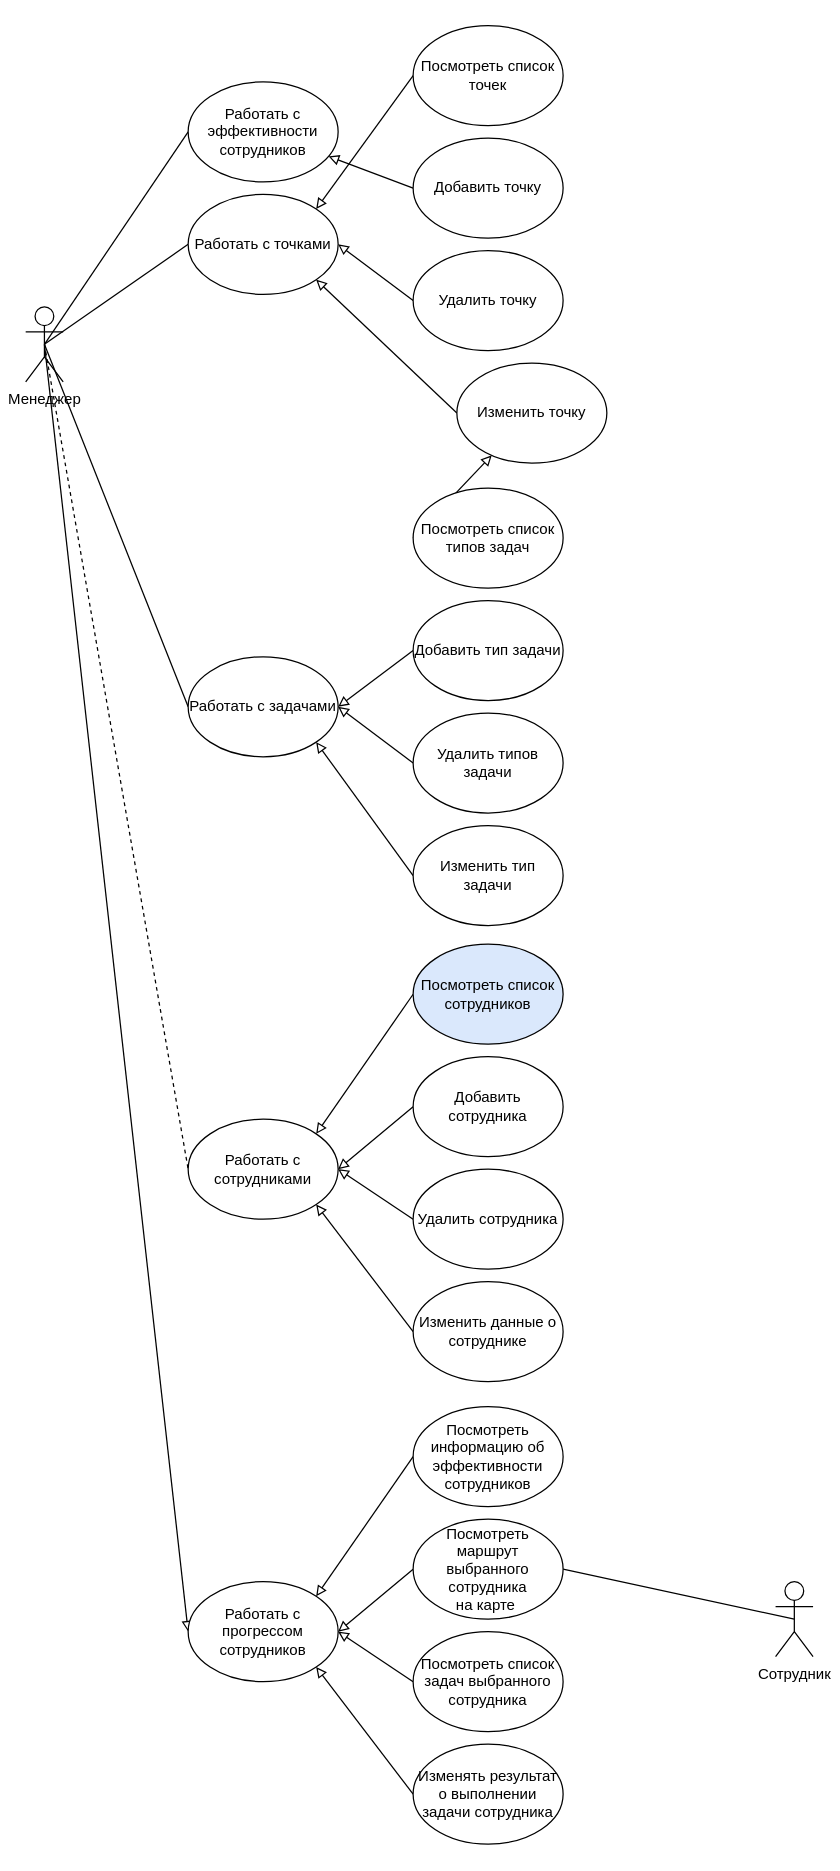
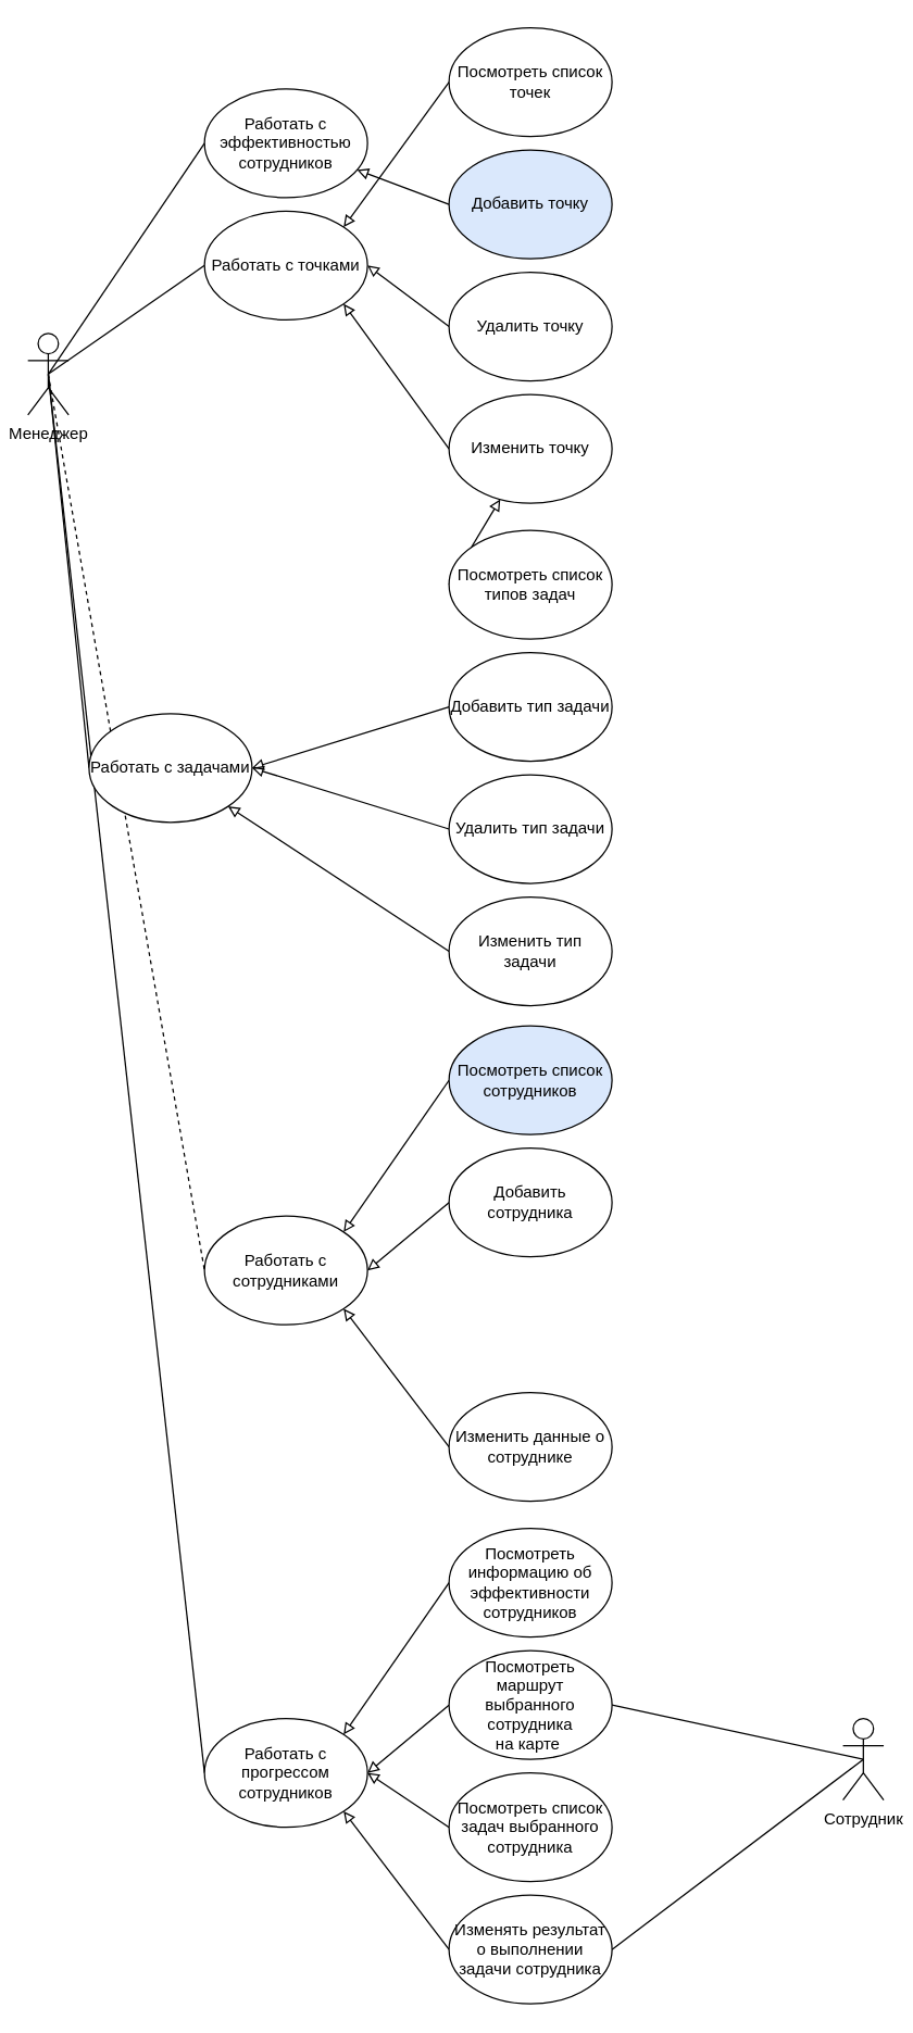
- <mxCell id="14" value="Работать с эффективности сотрудников" style="ellipse;whiteSpace=wrap;html=1;" vertex="1" parent="1"><mxGeometry x="150" y="65" width="120" height="80" as="geometry" /></mxCell>
+ <mxCell id="14" value="Работать с эффективностью сотрудников" style="ellipse;whiteSpace=wrap;html=1;" vertex="1" parent="1"><mxGeometry x="150" y="65" width="120" height="80" as="geometry" /></mxCell>
- <mxCell id="19" value="Добавить точку" style="ellipse;whiteSpace=wrap;html=1;" vertex="1" parent="1"><mxGeometry x="330" y="110" width="120" height="80" as="geometry" /></mxCell>
+ <mxCell id="19" value="Добавить точку" style="ellipse;whiteSpace=wrap;html=1;fillColor=#dae8fc;" vertex="1" parent="1"><mxGeometry x="330" y="110" width="120" height="80" as="geometry" /></mxCell>
- <mxCell id="23" value="Изменить точку" style="ellipse;whiteSpace=wrap;html=1;" vertex="1" parent="1"><mxGeometry x="365" y="290" width="120" height="80" as="geometry" /></mxCell>
+ <mxCell id="23" value="Изменить точку" style="ellipse;whiteSpace=wrap;html=1;" vertex="1" parent="1"><mxGeometry x="330" y="290" width="120" height="80" as="geometry" /></mxCell>
- <mxCell id="12" value="Работать с задачами" style="ellipse;whiteSpace=wrap;html=1;" vertex="1" parent="1"><mxGeometry x="150" y="525" width="120" height="80" as="geometry" /></mxCell>
+ <mxCell id="12" value="Работать с задачами" style="ellipse;whiteSpace=wrap;html=1;" vertex="1" parent="1"><mxGeometry x="65" y="525" width="120" height="80" as="geometry" /></mxCell>
- <mxCell id="25" value="Удалить типов задачи" style="ellipse;whiteSpace=wrap;html=1;" vertex="1" parent="1"><mxGeometry x="330" y="570" width="120" height="80" as="geometry" /></mxCell>
+ <mxCell id="25" value="Удалить тип задачи" style="ellipse;whiteSpace=wrap;html=1;" vertex="1" parent="1"><mxGeometry x="330" y="570" width="120" height="80" as="geometry" /></mxCell>
- <mxCell id="32" style="edgeStyle=none;rounded=0;orthogonalLoop=1;jettySize=auto;html=1;exitX=0;exitY=0.5;exitDx=0;exitDy=0;entryX=1;entryY=0.5;entryDx=0;entryDy=0;endArrow=block;endFill=0;" edge="1" parent="1" source="33" target="13"><mxGeometry relative="1" as="geometry" /></mxCell>
- <mxCell id="33" value="Удалить сотрудника" style="ellipse;whiteSpace=wrap;html=1;" vertex="1" parent="1"><mxGeometry x="330" y="935" width="120" height="80" as="geometry" /></mxCell>
- <mxCell id="9" style="edgeStyle=none;rounded=0;orthogonalLoop=1;jettySize=auto;html=1;exitX=0.5;exitY=0.5;exitDx=0;exitDy=0;exitPerimeter=0;entryX=0;entryY=0.5;entryDx=0;entryDy=0;endArrow=block;endFill=0;" edge="1" parent="1" source="10" target="15"><mxGeometry relative="1" as="geometry" /></mxCell>
+ <mxCell id="9" style="edgeStyle=none;rounded=0;orthogonalLoop=1;jettySize=auto;html=1;exitX=0.5;exitY=0.5;exitDx=0;exitDy=0;exitPerimeter=0;entryX=0;entryY=0.5;entryDx=0;entryDy=0;endArrow=none;endFill=0;" edge="1" parent="1" source="10" target="15"><mxGeometry relative="1" as="geometry" /></mxCell>
+ <mxCell id="3" style="edgeStyle=none;rounded=0;orthogonalLoop=1;jettySize=auto;html=1;exitX=0.5;exitY=0.5;exitDx=0;exitDy=0;exitPerimeter=0;entryX=1;entryY=0.5;entryDx=0;entryDy=0;endArrow=none;endFill=0;" edge="1" parent="1" source="4" target="47"><mxGeometry relative="1" as="geometry" /></mxCell>
